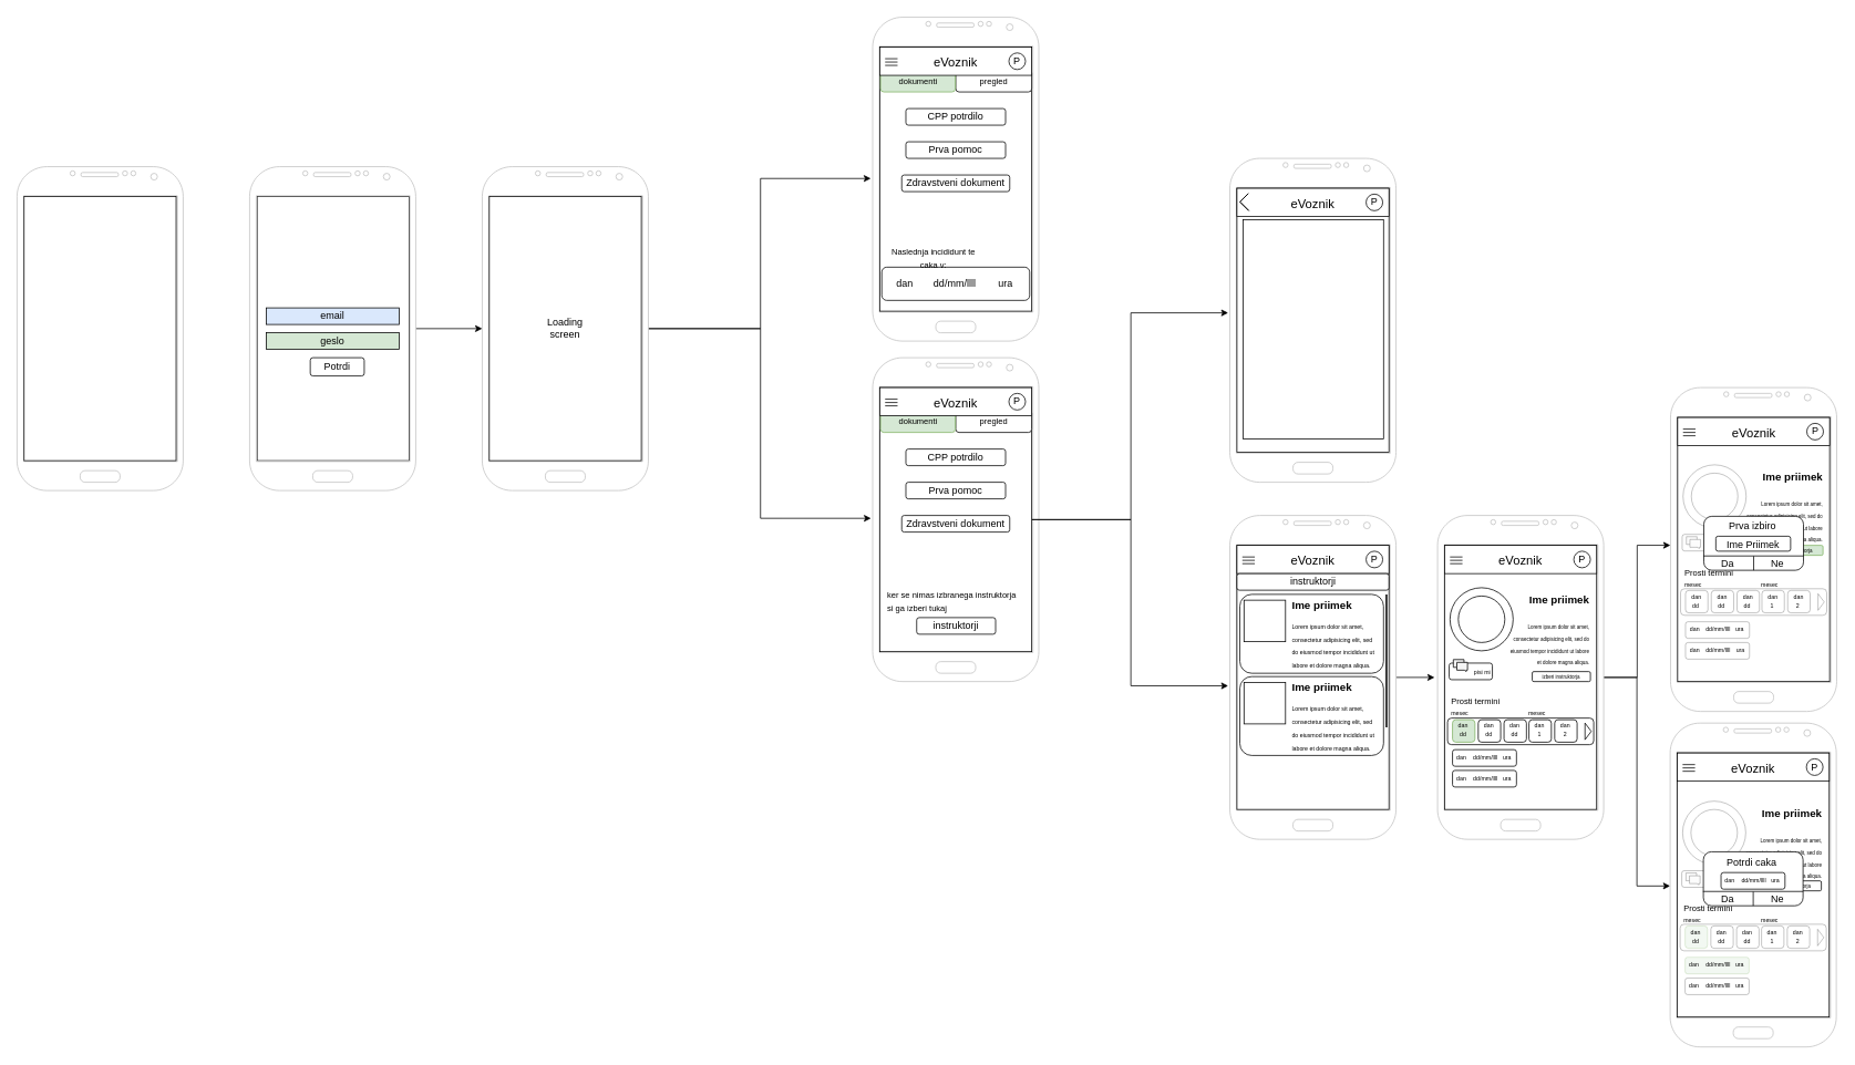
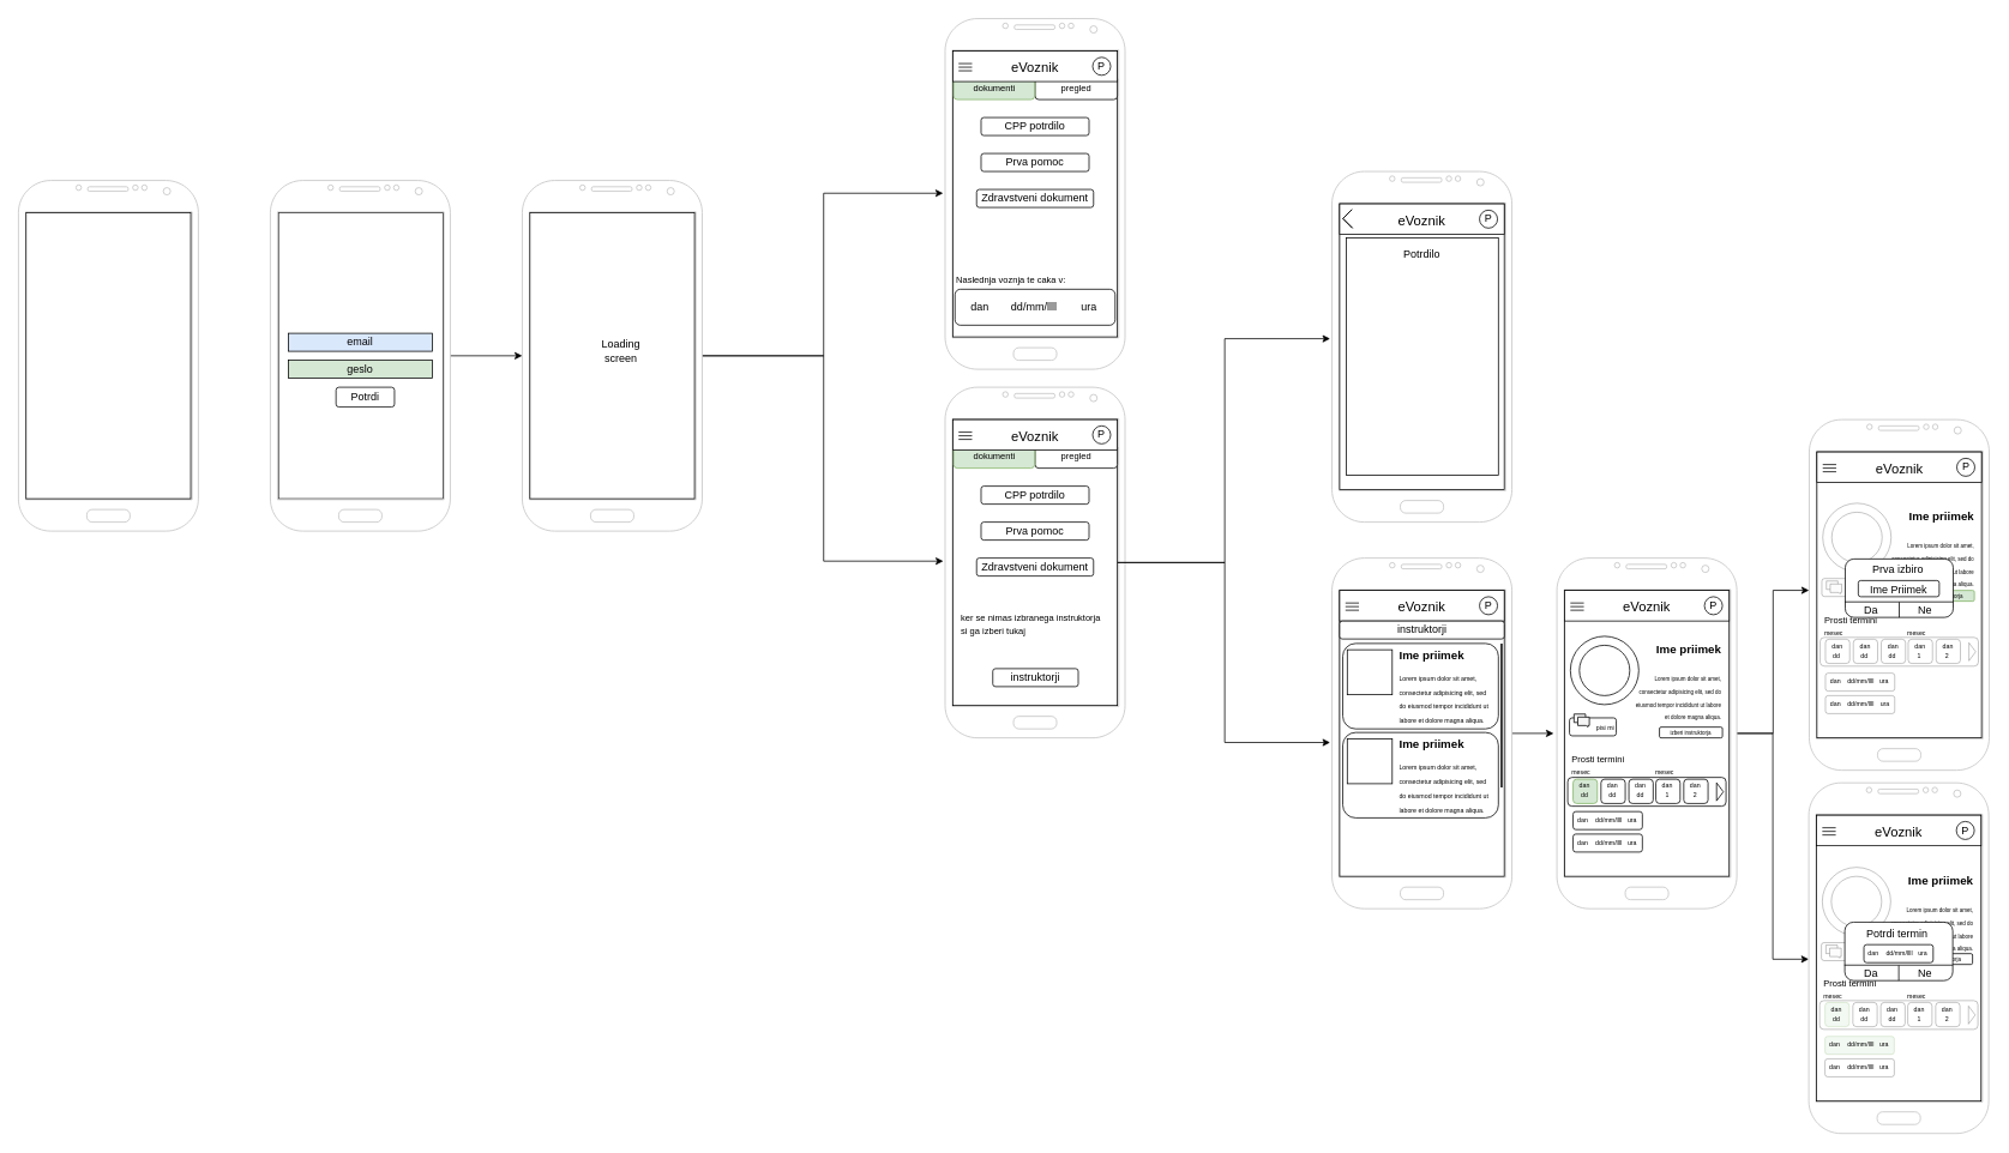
+ <mxCell id="51" value="Potrdilo" style="text;html=1;strokeColor=none;fillColor=none;align=center;verticalAlign=middle;whiteSpace=wrap;rounded=0;" vertex="1" parent="1"><mxGeometry x="1550" y="267" width="60" height="30" as="geometry" /></mxCell>
- <mxCell id="23" value="&lt;font style=&quot;font-size: 10px;&quot;&gt;Naslednja incididunt te caka v:&lt;/font&gt;" style="text;html=1;strokeColor=none;fillColor=none;align=center;verticalAlign=middle;whiteSpace=wrap;rounded=0;" vertex="1" parent="1"><mxGeometry x="1061" y="295" width="125" height="30" as="geometry" /></mxCell>
+ <mxCell id="23" value="&lt;font style=&quot;font-size: 10px;&quot;&gt;Naslednja voznja te caka v:&lt;/font&gt;" style="text;html=1;strokeColor=none;fillColor=none;align=center;verticalAlign=middle;whiteSpace=wrap;rounded=0;" vertex="1" parent="1"><mxGeometry x="1061" y="295" width="125" height="30" as="geometry" /></mxCell>
- <mxCell id="13" value="Loading screen" style="text;html=1;strokeColor=none;fillColor=none;align=center;verticalAlign=middle;whiteSpace=wrap;rounded=0;" vertex="1" parent="1"><mxGeometry x="650" y="380" width="60" height="30" as="geometry" /></mxCell>
+ <mxCell id="13" value="Loading screen" style="text;html=1;strokeColor=none;fillColor=none;align=center;verticalAlign=middle;whiteSpace=wrap;rounded=0;" vertex="1" parent="1"><mxGeometry x="660" y="375" width="60" height="30" as="geometry" /></mxCell>
- <mxCell id="40" value="&lt;font style=&quot;font-size: 10px;&quot;&gt;ker se nimas izbranega&amp;nbsp;instruktorja&lt;br&gt;si ga izberi tukaj&lt;/font&gt;" style="text;html=1;strokeColor=none;fillColor=none;align=left;verticalAlign=middle;whiteSpace=wrap;rounded=0;" vertex="1" parent="1"><mxGeometry x="1066" y="705" width="169" height="35" as="geometry" /></mxCell>
+ <mxCell id="40" value="&lt;font style=&quot;font-size: 10px;&quot;&gt;ker se nimas izbranega&amp;nbsp;instruktorja&lt;br&gt;si ga izberi tukaj&lt;/font&gt;" style="text;html=1;strokeColor=none;fillColor=none;align=left;verticalAlign=middle;whiteSpace=wrap;rounded=0;" vertex="1" parent="1"><mxGeometry x="1066" y="675" width="169" height="35" as="geometry" /></mxCell>
- <mxCell id="120" value="Potrdi caka" style="text;html=1;strokeColor=none;fillColor=none;align=center;verticalAlign=middle;whiteSpace=wrap;rounded=0;" vertex="1" parent="1"><mxGeometry x="2067.25" y="1023" width="83" height="30" as="geometry" /></mxCell>
+ <mxCell id="120" value="Potrdi termin" style="text;html=1;strokeColor=none;fillColor=none;align=center;verticalAlign=middle;whiteSpace=wrap;rounded=0;" vertex="1" parent="1"><mxGeometry x="2067.25" y="1023" width="83" height="30" as="geometry" /></mxCell>
